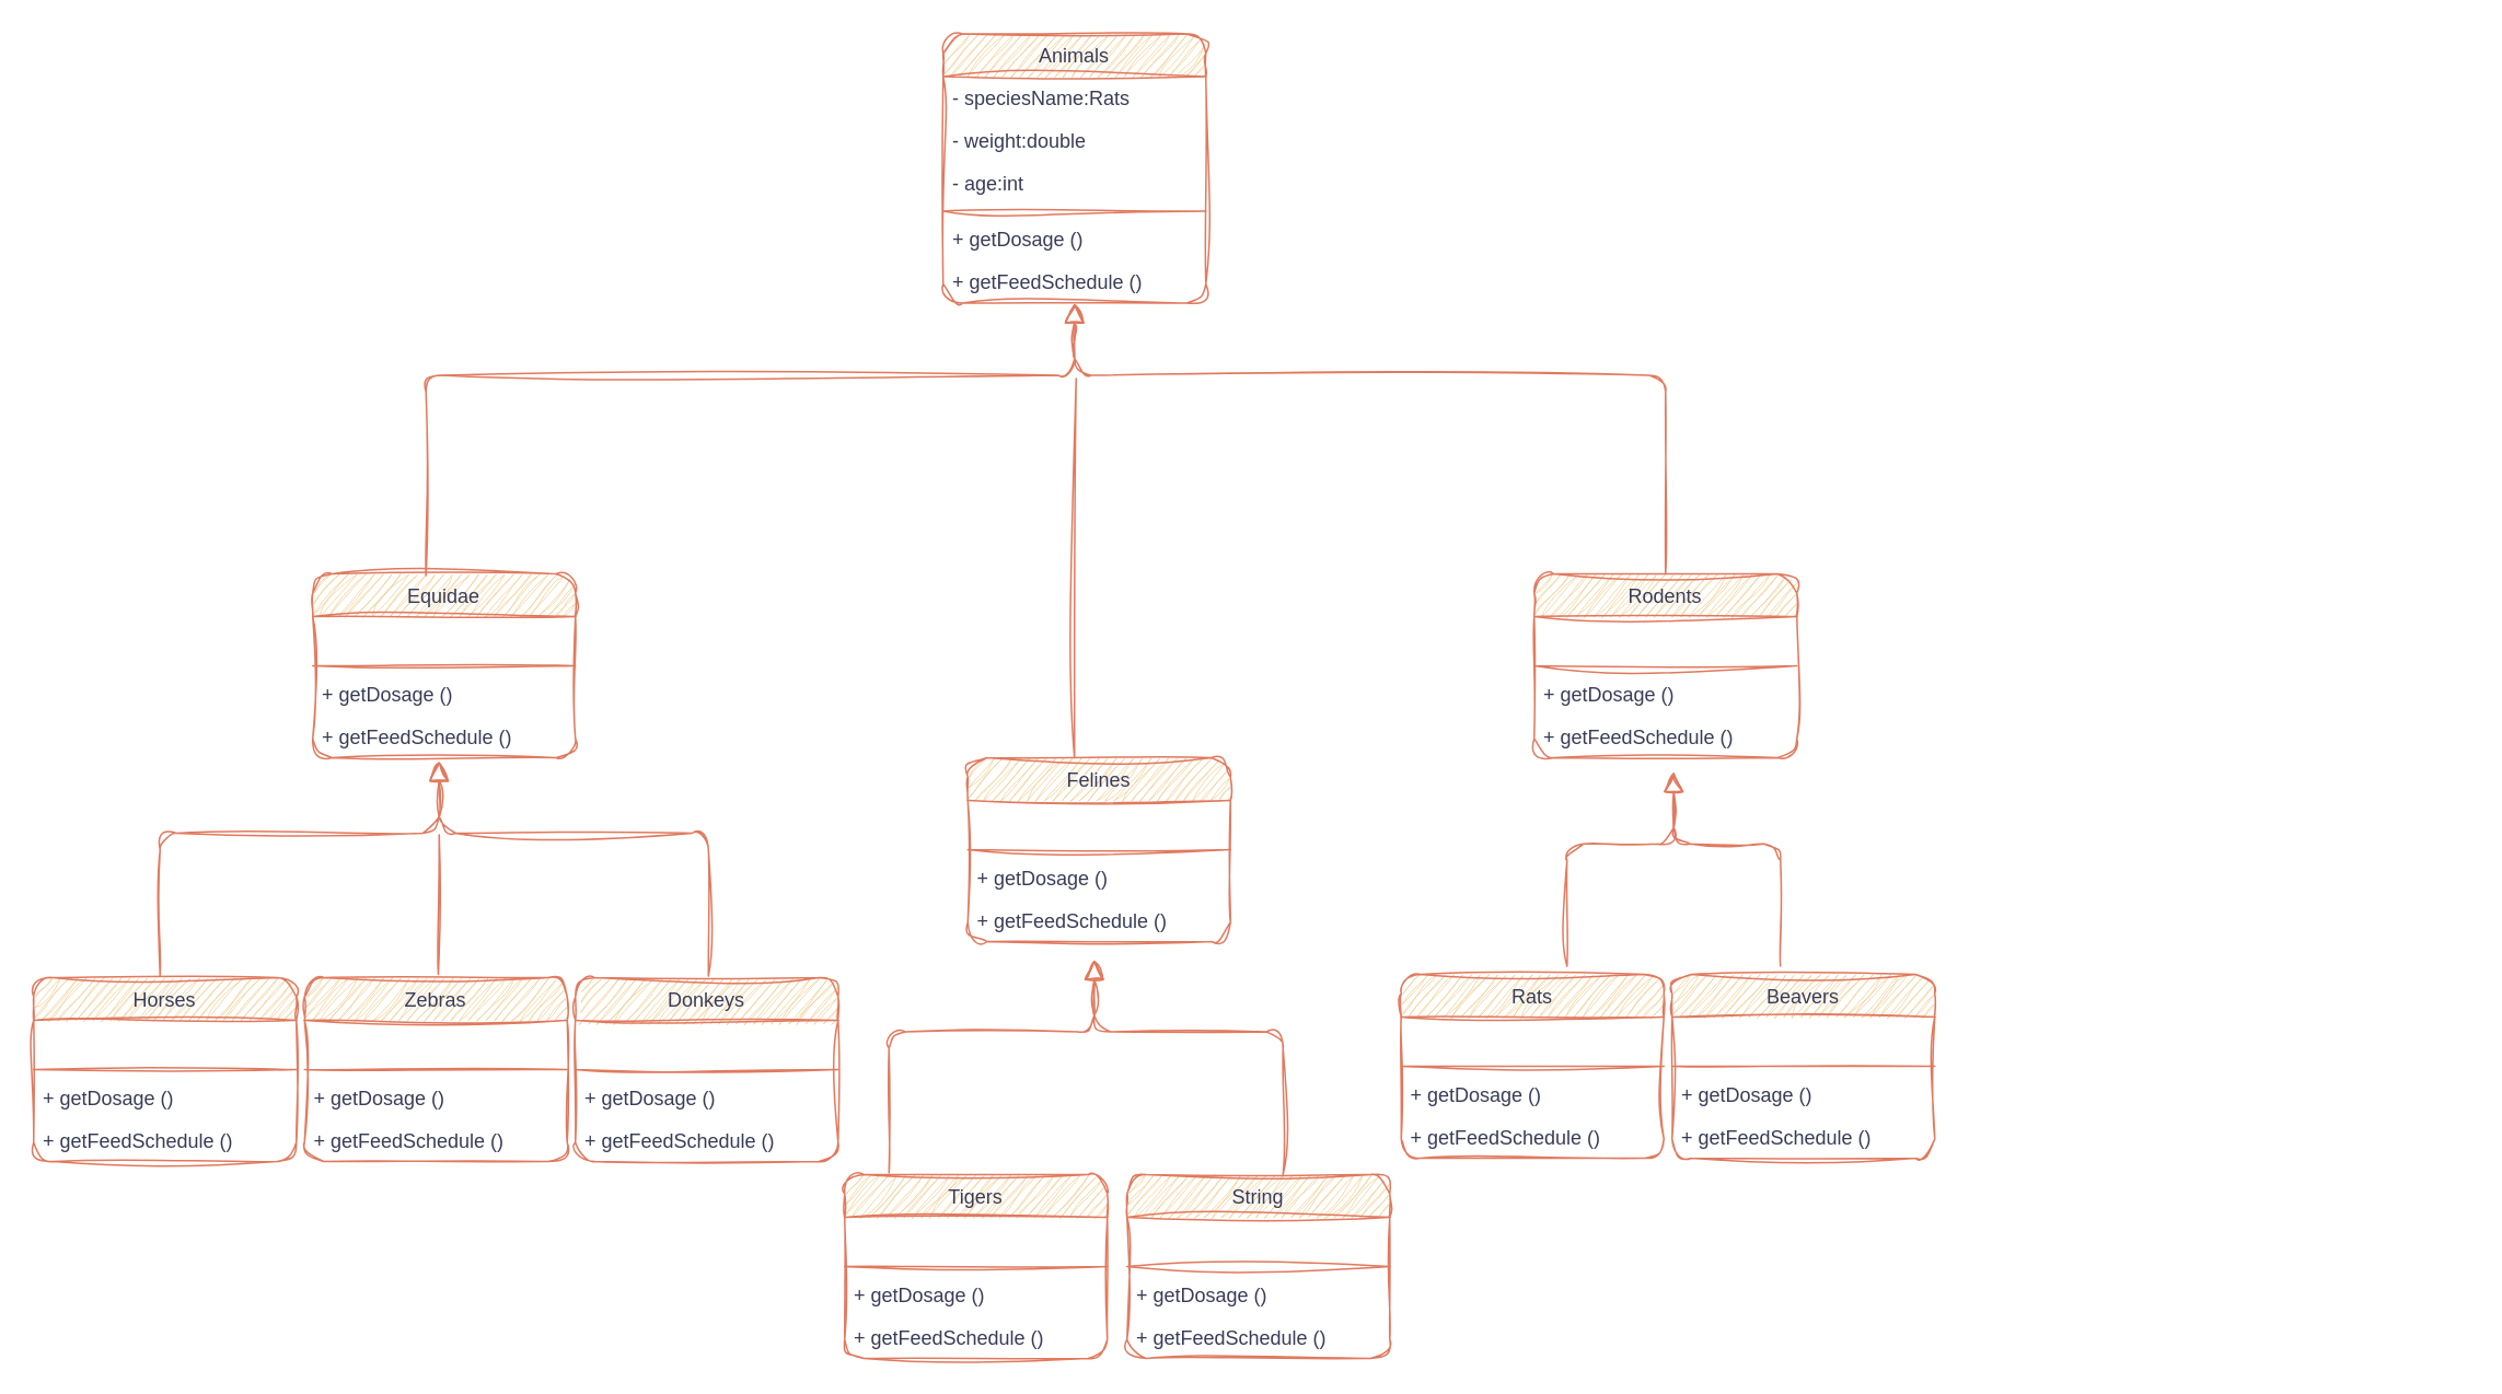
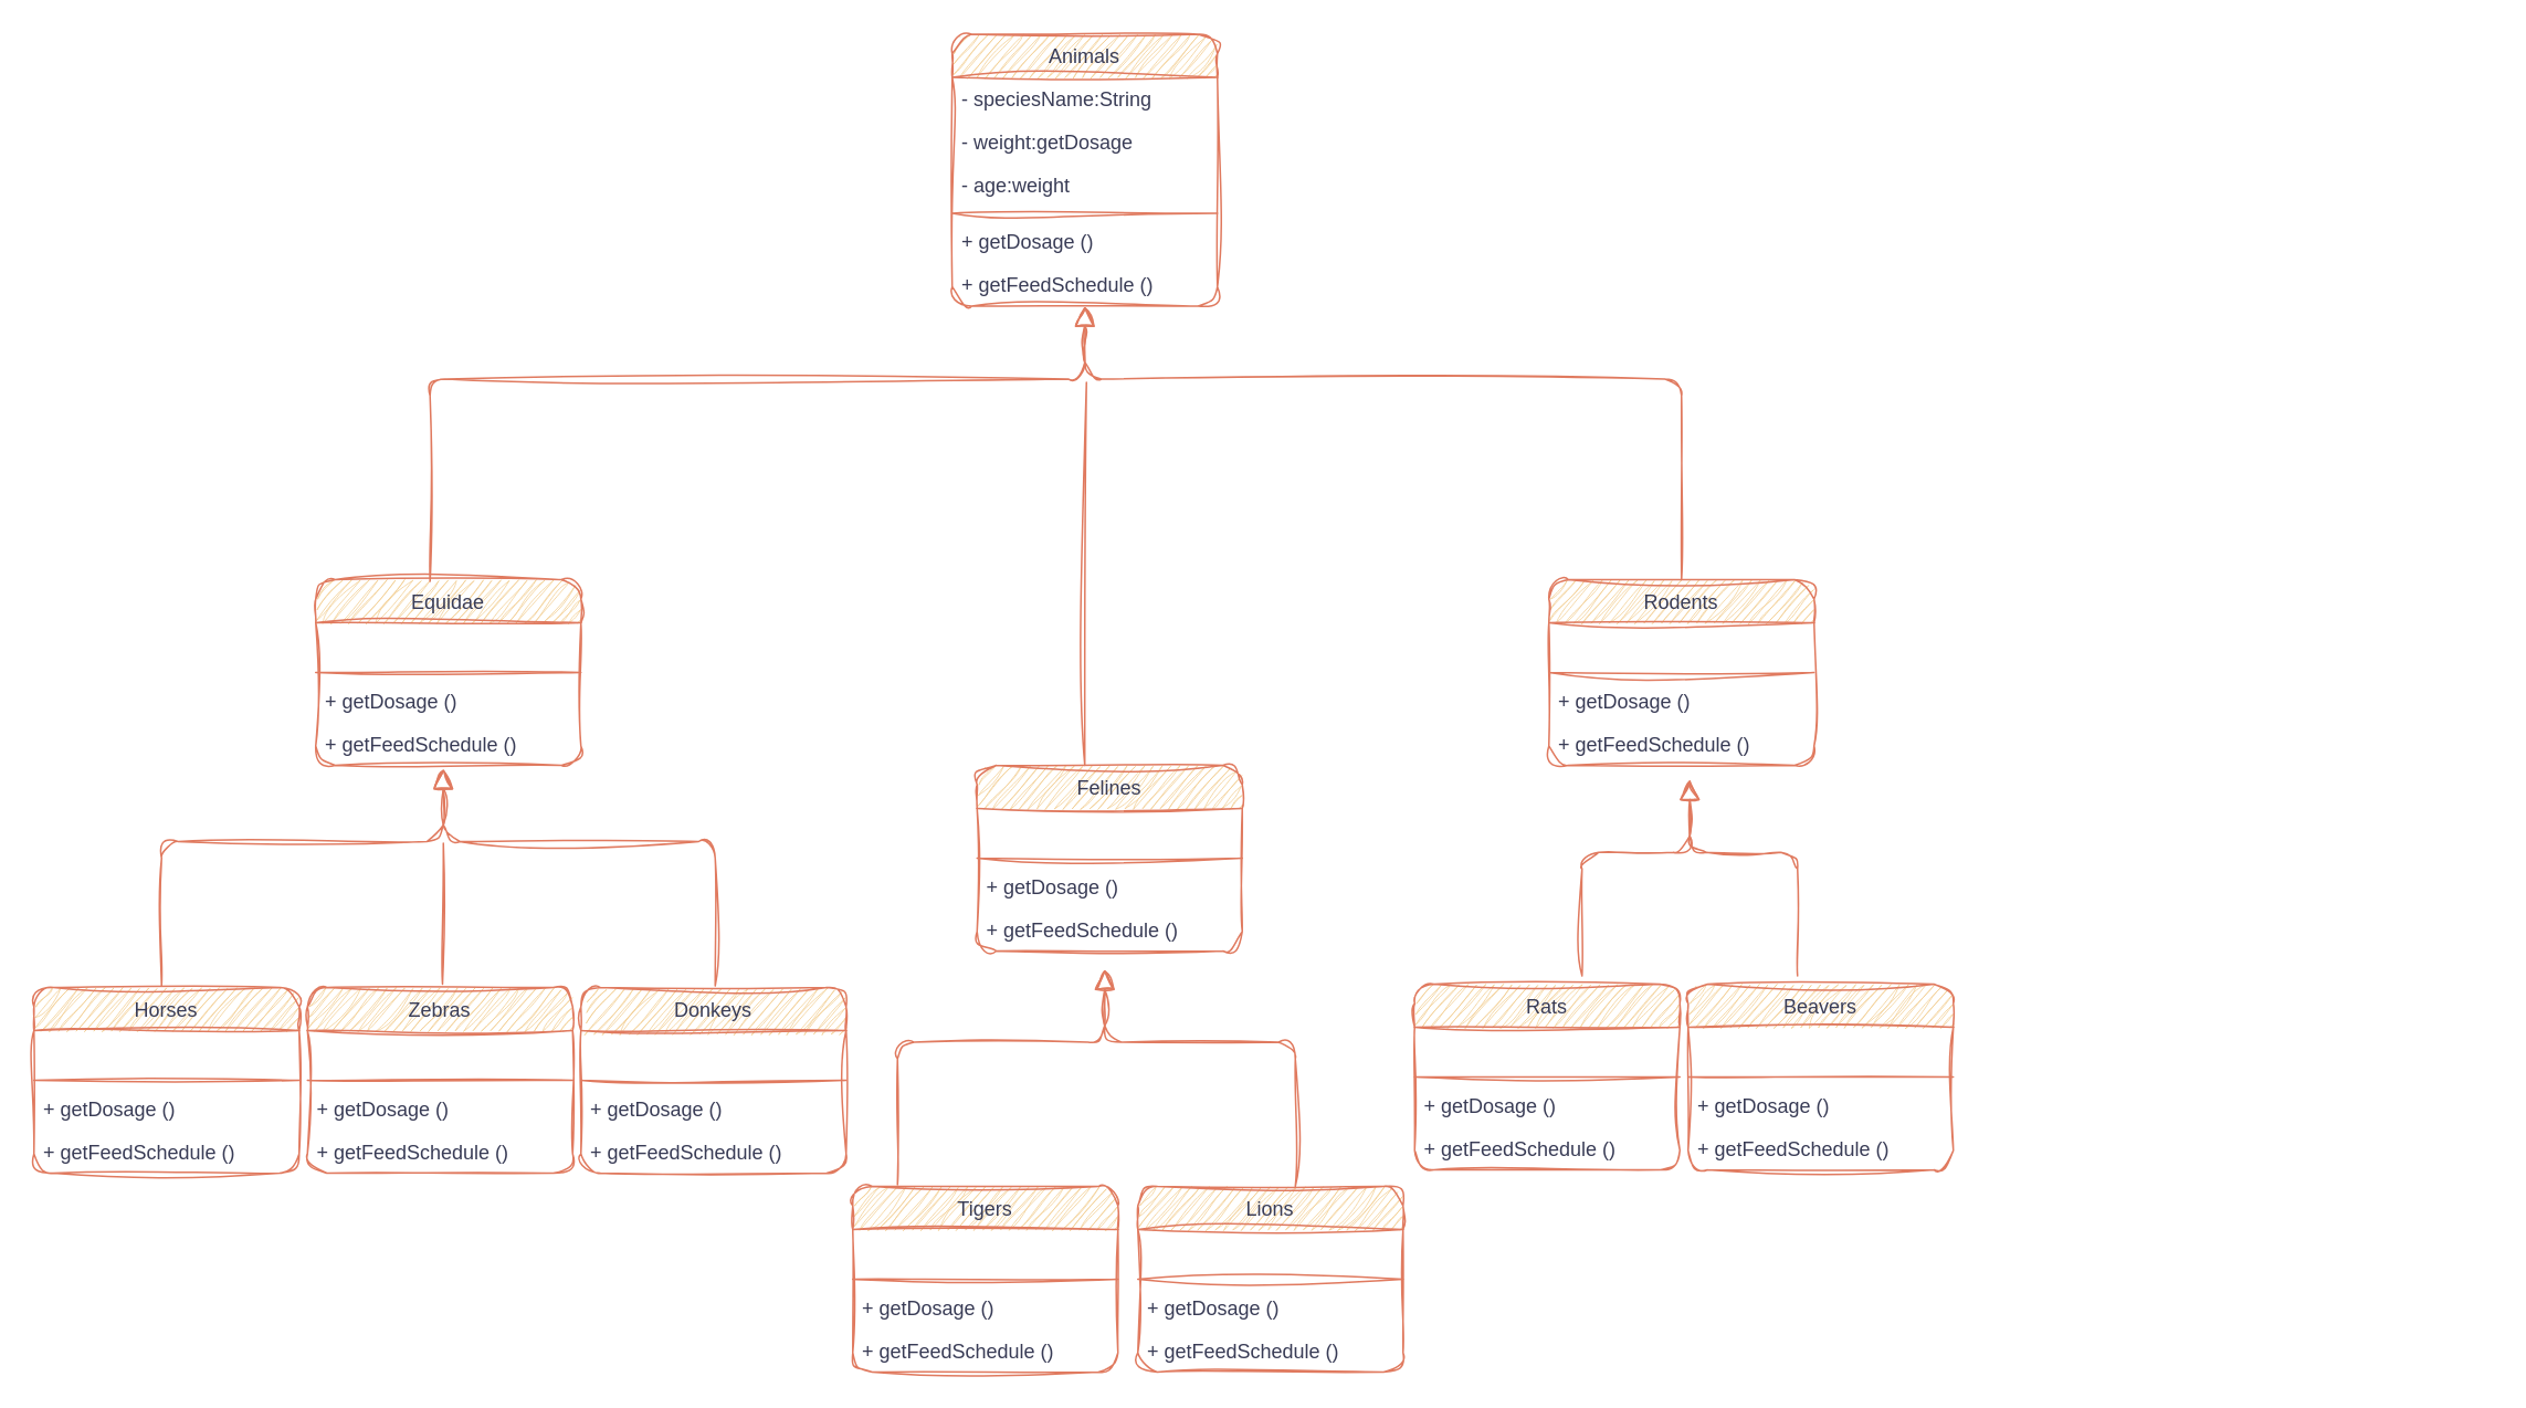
- <mxCell id="3" value="- speciesName:Rats&#10;" style="text;align=left;verticalAlign=top;spacingLeft=4;spacingRight=4;overflow=hidden;rotatable=0;points=[[0,0.5],[1,0.5]];portConstraint=eastwest;rounded=1;sketch=1;curveFitting=1;jiggle=2;labelBackgroundColor=none;fontColor=#393C56;" parent="2" vertex="1"><mxGeometry y="26" width="160" height="26" as="geometry" /></mxCell>
+ <mxCell id="3" value="- speciesName:String&#10;" style="text;align=left;verticalAlign=top;spacingLeft=4;spacingRight=4;overflow=hidden;rotatable=0;points=[[0,0.5],[1,0.5]];portConstraint=eastwest;rounded=1;sketch=1;curveFitting=1;jiggle=2;labelBackgroundColor=none;fontColor=#393C56;" parent="2" vertex="1"><mxGeometry y="26" width="160" height="26" as="geometry" /></mxCell>
- <mxCell id="4" value="- weight:double" style="text;align=left;verticalAlign=top;spacingLeft=4;spacingRight=4;overflow=hidden;rotatable=0;points=[[0,0.5],[1,0.5]];portConstraint=eastwest;rounded=1;shadow=0;html=0;sketch=1;curveFitting=1;jiggle=2;labelBackgroundColor=none;fontColor=#393C56;" parent="2" vertex="1"><mxGeometry y="52" width="160" height="26" as="geometry" /></mxCell>
+ <mxCell id="4" value="- weight:getDosage" style="text;align=left;verticalAlign=top;spacingLeft=4;spacingRight=4;overflow=hidden;rotatable=0;points=[[0,0.5],[1,0.5]];portConstraint=eastwest;rounded=1;shadow=0;html=0;sketch=1;curveFitting=1;jiggle=2;labelBackgroundColor=none;fontColor=#393C56;" parent="2" vertex="1"><mxGeometry y="52" width="160" height="26" as="geometry" /></mxCell>
- <mxCell id="5" value="- age:int" style="text;align=left;verticalAlign=top;spacingLeft=4;spacingRight=4;overflow=hidden;rotatable=0;points=[[0,0.5],[1,0.5]];portConstraint=eastwest;rounded=1;shadow=0;html=0;sketch=1;curveFitting=1;jiggle=2;labelBackgroundColor=none;fontColor=#393C56;" parent="2" vertex="1"><mxGeometry y="78" width="160" height="26" as="geometry" /></mxCell>
+ <mxCell id="5" value="- age:weight" style="text;align=left;verticalAlign=top;spacingLeft=4;spacingRight=4;overflow=hidden;rotatable=0;points=[[0,0.5],[1,0.5]];portConstraint=eastwest;rounded=1;shadow=0;html=0;sketch=1;curveFitting=1;jiggle=2;labelBackgroundColor=none;fontColor=#393C56;" parent="2" vertex="1"><mxGeometry y="78" width="160" height="26" as="geometry" /></mxCell>
- <mxCell id="34" value="String" style="swimlane;fontStyle=0;align=center;verticalAlign=top;childLayout=stackLayout;horizontal=1;startSize=26;horizontalStack=0;resizeParent=1;resizeLast=0;collapsible=1;marginBottom=0;rounded=1;shadow=0;strokeWidth=1;sketch=1;curveFitting=1;jiggle=2;labelBackgroundColor=none;fillColor=#F2CC8F;strokeColor=#E07A5F;fontColor=#393C56;" vertex="1" parent="1"><mxGeometry x="686" y="715" width="160" height="112" as="geometry"><mxRectangle x="230" y="140" width="160" height="26" as="alternateBounds" /></mxGeometry></mxCell>
+ <mxCell id="34" value="Lions" style="swimlane;fontStyle=0;align=center;verticalAlign=top;childLayout=stackLayout;horizontal=1;startSize=26;horizontalStack=0;resizeParent=1;resizeLast=0;collapsible=1;marginBottom=0;rounded=1;shadow=0;strokeWidth=1;sketch=1;curveFitting=1;jiggle=2;labelBackgroundColor=none;fillColor=#F2CC8F;strokeColor=#E07A5F;fontColor=#393C56;" vertex="1" parent="1"><mxGeometry x="686" y="715" width="160" height="112" as="geometry"><mxRectangle x="230" y="140" width="160" height="26" as="alternateBounds" /></mxGeometry></mxCell>
